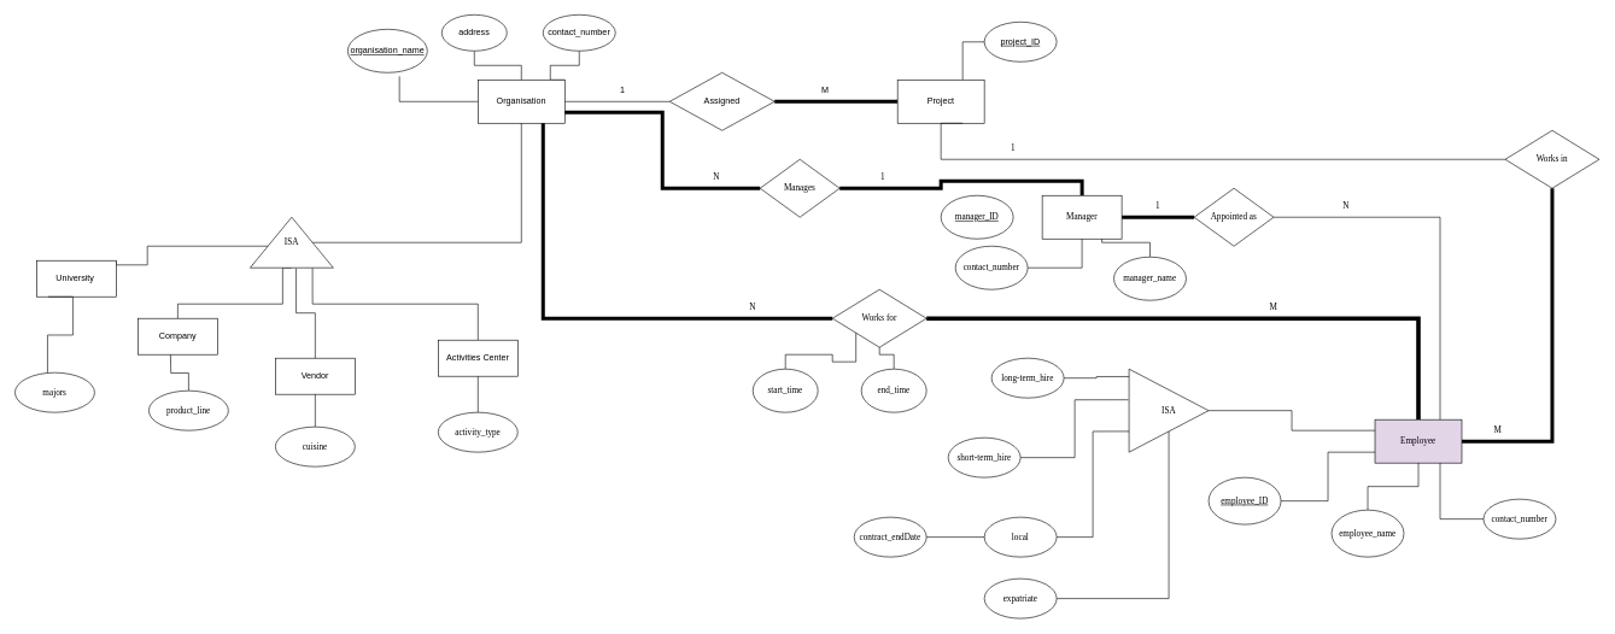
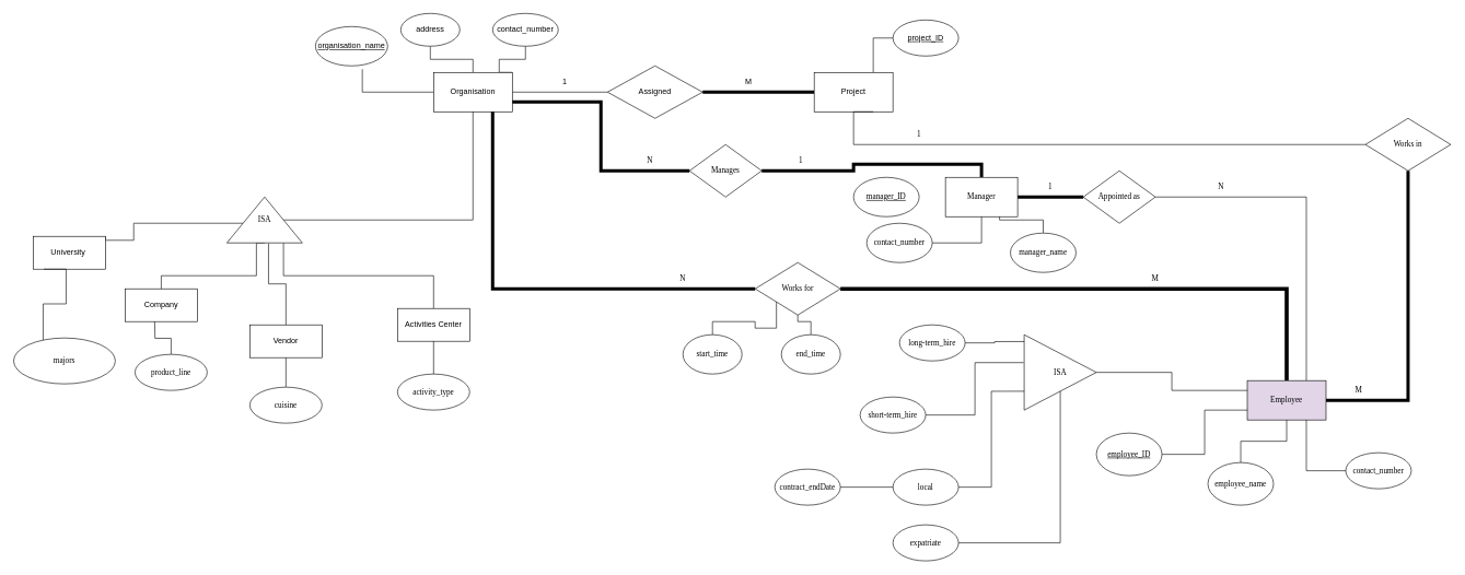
- <mxCell id="28" value="majors" style="ellipse;whiteSpace=wrap;html=1;fontFamily=Times New Roman;" parent="1" vertex="1"><mxGeometry x="20" y="515" width="110" height="55" as="geometry" /></mxCell>
+ <mxCell id="28" value="majors" style="ellipse;whiteSpace=wrap;html=1;fontFamily=Times New Roman;" parent="1" vertex="1"><mxGeometry x="20" y="515" width="155" height="70" as="geometry" /></mxCell>
